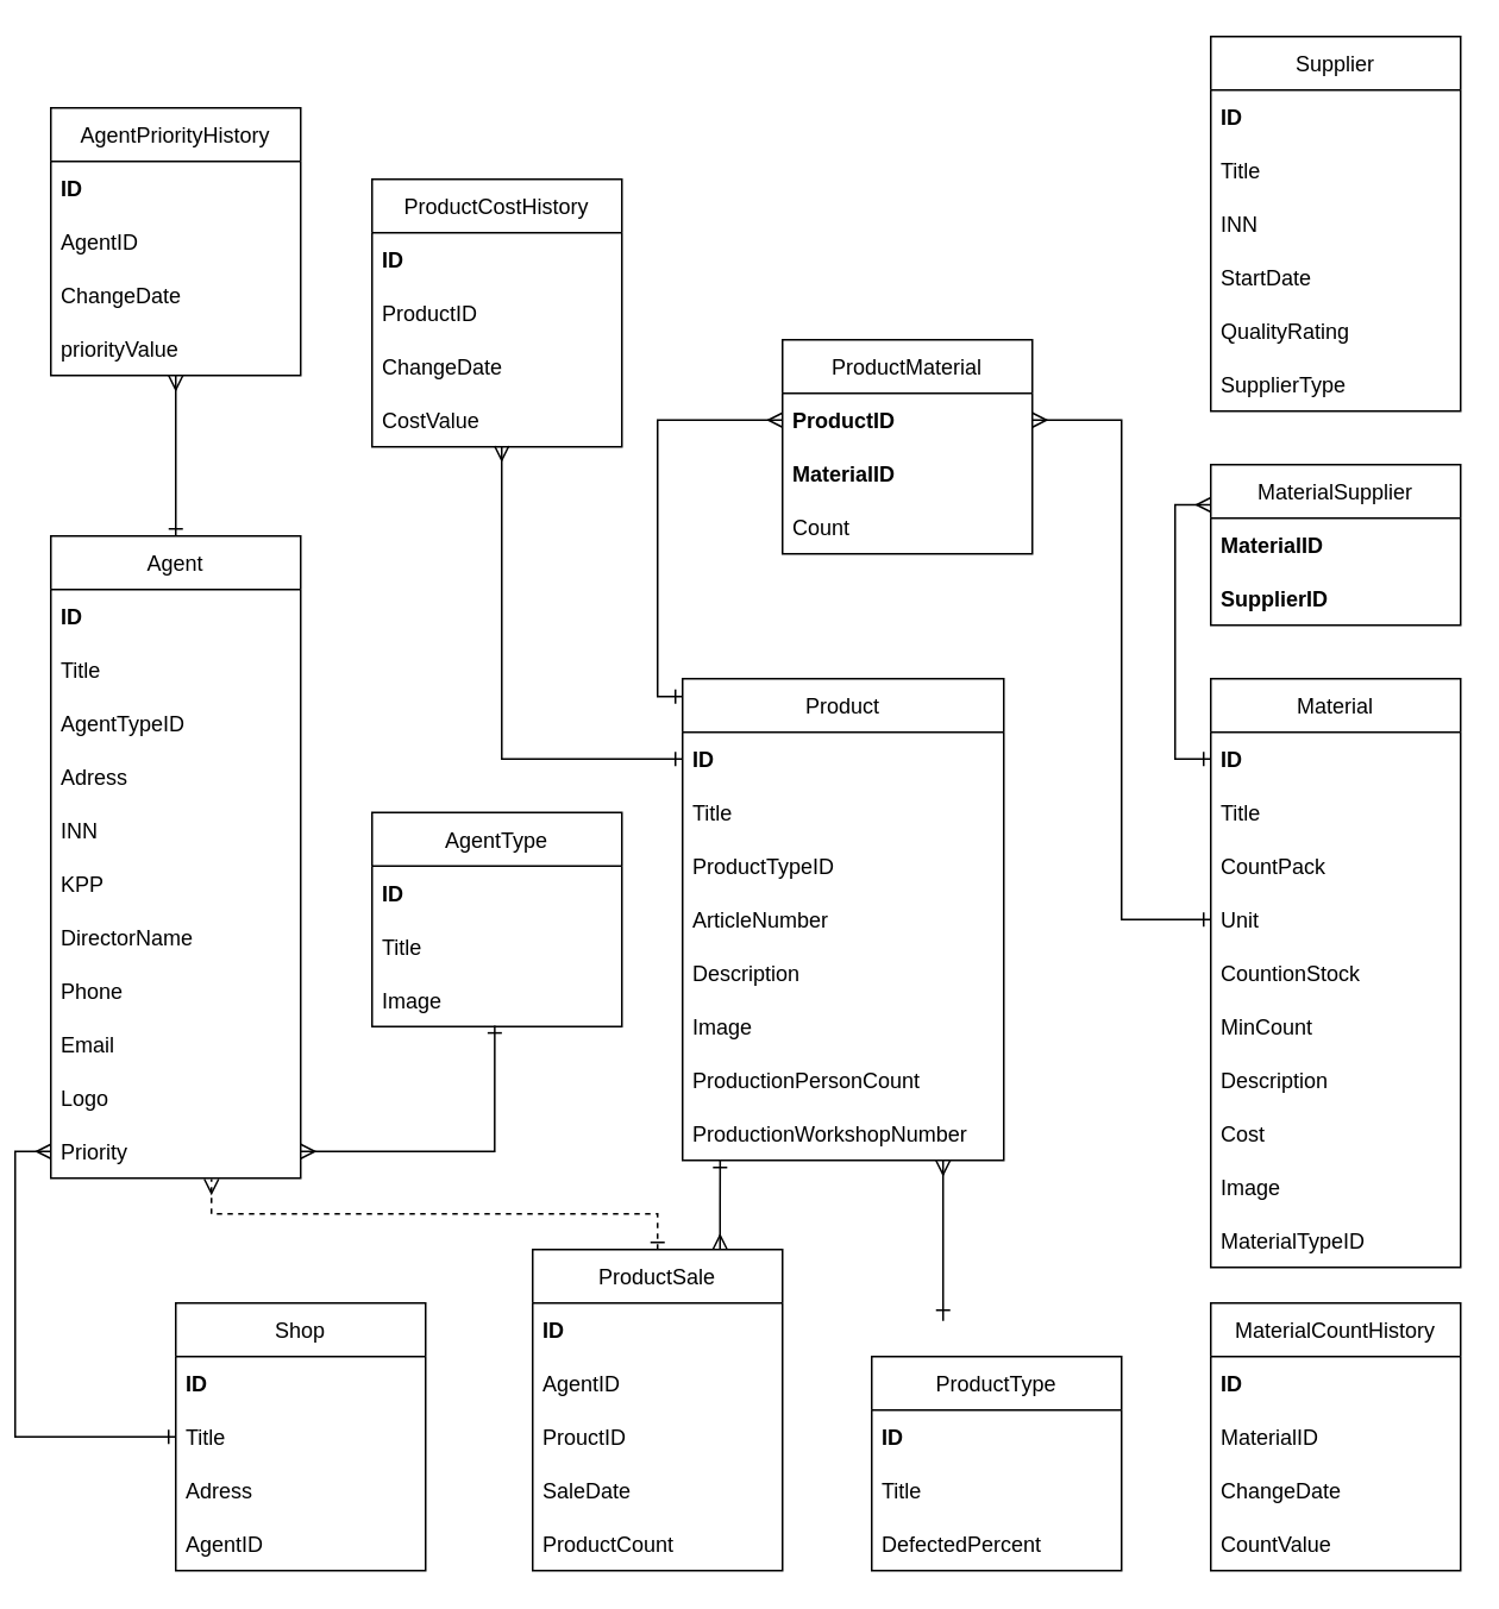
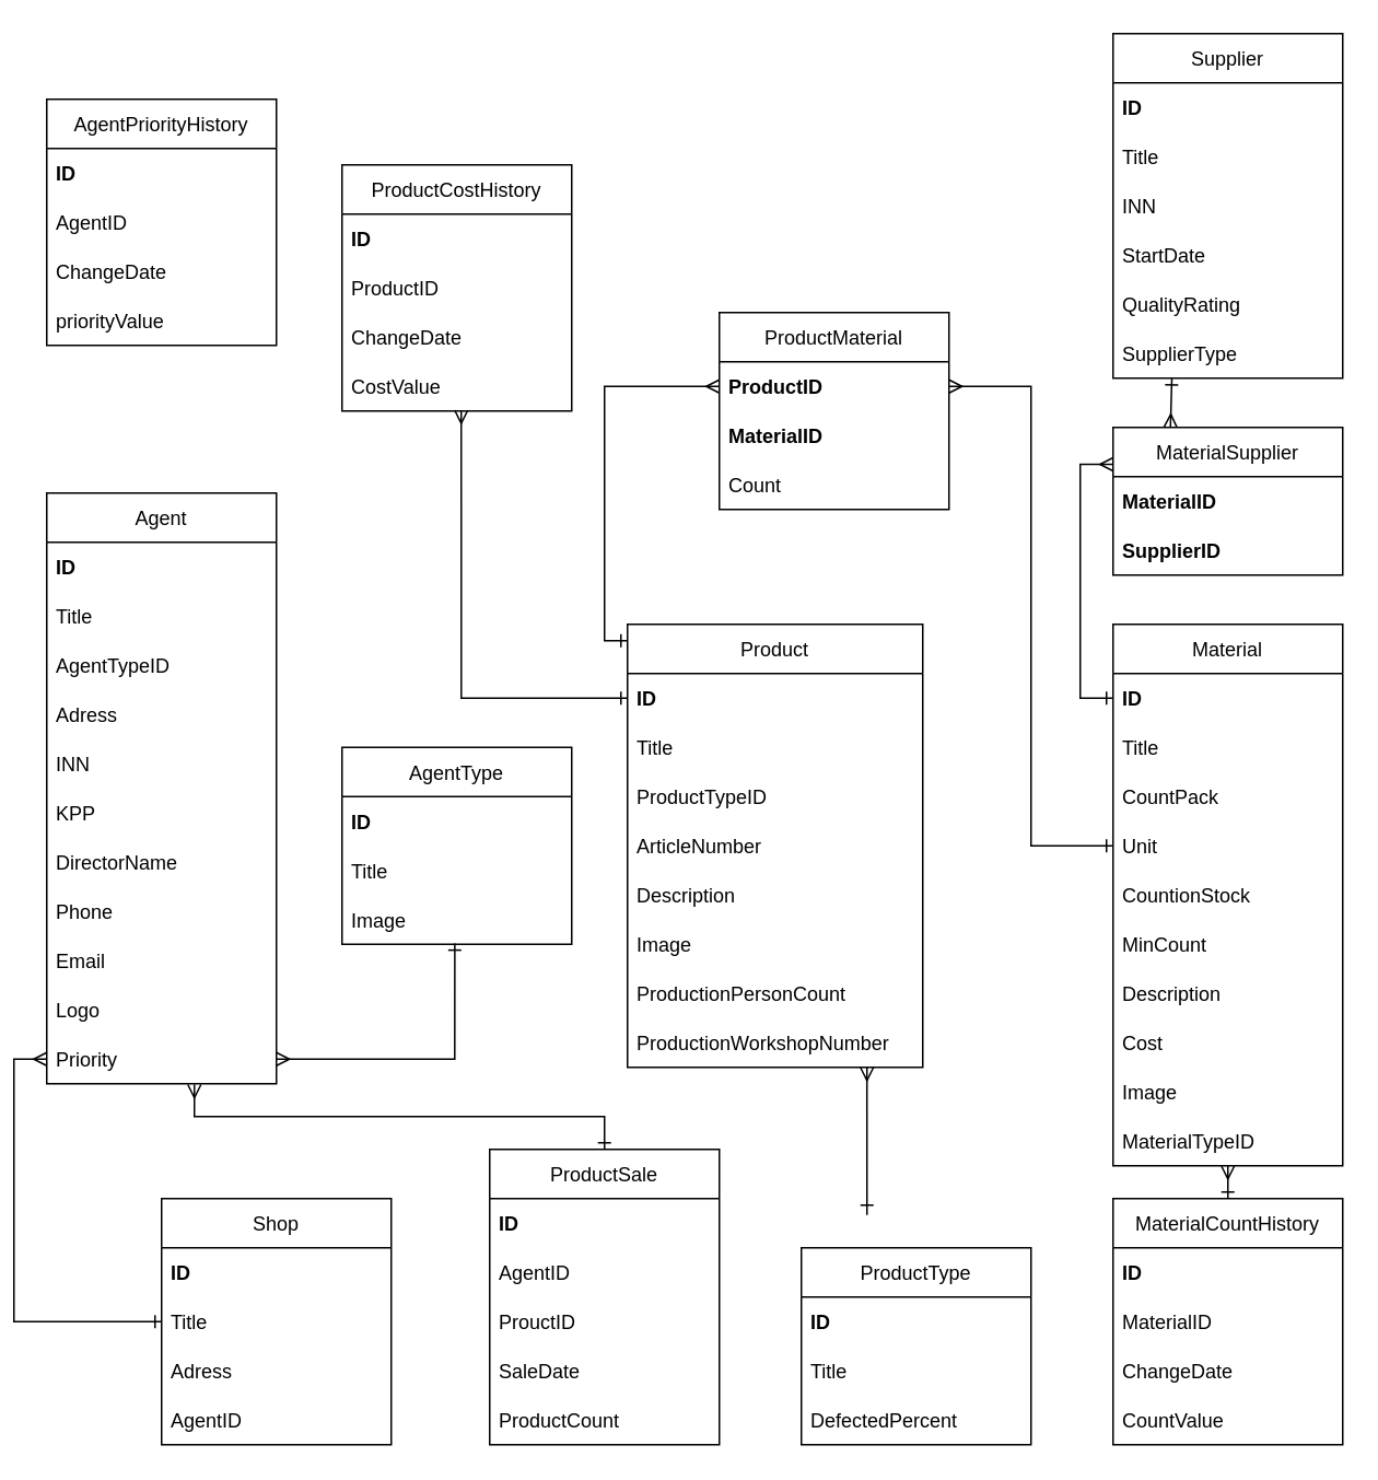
+ <mxCell id="82" style="edgeStyle=orthogonalEdgeStyle;rounded=0;orthogonalLoop=1;jettySize=auto;html=1;exitX=0.25;exitY=0;exitDx=0;exitDy=0;entryX=0.256;entryY=1.003;entryDx=0;entryDy=0;entryPerimeter=0;endArrow=ERone;endFill=0;startArrow=ERmany;startFill=0;" parent="1" source="83" target="93" edge="1"><mxGeometry relative="1" as="geometry" /></mxCell>
- <mxCell id="2" style="edgeStyle=orthogonalEdgeStyle;rounded=0;orthogonalLoop=1;jettySize=auto;html=1;exitX=0.5;exitY=0;exitDx=0;exitDy=0;endArrow=ERmany;endFill=0;startArrow=ERone;startFill=0;entryX=0.5;entryY=1;entryDx=0;entryDy=0;entryPerimeter=0;" parent="1" source="3" edge="1" target="19"><mxGeometry relative="1" as="geometry"><mxPoint x="80" y="210" as="targetPoint" /><Array as="points" /></mxGeometry></mxCell>
- <mxCell id="41" style="edgeStyle=orthogonalEdgeStyle;rounded=0;orthogonalLoop=1;jettySize=auto;html=1;exitX=0.75;exitY=0;exitDx=0;exitDy=0;entryX=0.117;entryY=1;entryDx=0;entryDy=0;entryPerimeter=0;endArrow=ERone;endFill=0;startArrow=ERmany;startFill=0;" parent="1" source="42" target="39" edge="1"><mxGeometry relative="1" as="geometry" /></mxCell>
- <mxCell id="40" style="edgeStyle=orthogonalEdgeStyle;rounded=0;orthogonalLoop=1;jettySize=auto;html=1;entryX=0.643;entryY=1.017;entryDx=0;entryDy=0;entryPerimeter=0;endArrow=ERmany;endFill=0;startArrow=ERone;startFill=0;dashed=1;" parent="1" source="42" target="14" edge="1"><mxGeometry relative="1" as="geometry" /></mxCell>
+ <mxCell id="40" style="edgeStyle=orthogonalEdgeStyle;rounded=0;orthogonalLoop=1;jettySize=auto;html=1;entryX=0.643;entryY=1.017;entryDx=0;entryDy=0;entryPerimeter=0;endArrow=ERmany;endFill=0;startArrow=ERone;startFill=0;" parent="1" source="42" target="14" edge="1"><mxGeometry relative="1" as="geometry" /></mxCell>
+ <mxCell id="71" style="edgeStyle=orthogonalEdgeStyle;rounded=0;orthogonalLoop=1;jettySize=auto;html=1;entryX=0.5;entryY=1;entryDx=0;entryDy=0;endArrow=ERmany;endFill=0;startArrow=ERone;startFill=0;" parent="1" source="72" target="59" edge="1"><mxGeometry relative="1" as="geometry" /></mxCell>
